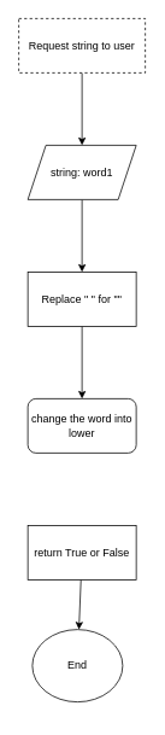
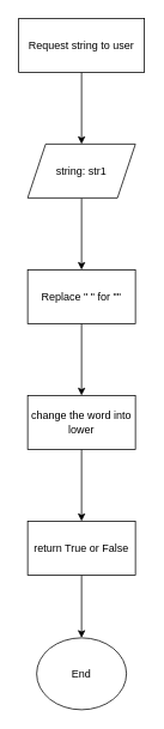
- <mxCell id="3" value="Request string to user" style="whiteSpace=wrap;html=1;dashed=1;" vertex="1" parent="1"><mxGeometry x="20" y="20" width="140" height="60" as="geometry" /></mxCell>
+ <mxCell id="3" value="Request string to user" style="whiteSpace=wrap;html=1;" vertex="1" parent="1"><mxGeometry x="20" y="20" width="140" height="60" as="geometry" /></mxCell>
- <mxCell id="5" value="string: word1" style="shape=parallelogram;perimeter=parallelogramPerimeter;whiteSpace=wrap;html=1;fixedSize=1;" vertex="1" parent="1"><mxGeometry x="30" y="160" width="120" height="60" as="geometry" /></mxCell>
+ <mxCell id="5" value="string: str1" style="shape=parallelogram;perimeter=parallelogramPerimeter;whiteSpace=wrap;html=1;fixedSize=1;" vertex="1" parent="1"><mxGeometry x="30" y="160" width="120" height="60" as="geometry" /></mxCell>
- <mxCell id="9" value="change the word into lower" style="whiteSpace=wrap;html=1;rounded=1;" vertex="1" parent="1"><mxGeometry x="30" y="440" width="120" height="60" as="geometry" /></mxCell>
+ <mxCell id="9" value="change the word into lower" style="whiteSpace=wrap;html=1;" vertex="1" parent="1"><mxGeometry x="30" y="440" width="120" height="60" as="geometry" /></mxCell>
+ <mxCell id="8" value="" style="edgeStyle=none;html=1;" edge="1" parent="1" source="9" target="11"><mxGeometry relative="1" as="geometry" /></mxCell>
- <mxCell id="12" value="End" style="ellipse;whiteSpace=wrap;html=1;" vertex="1" parent="1"><mxGeometry x="35" y="695" width="100" height="80" as="geometry" /></mxCell>
+ <mxCell id="12" value="End" style="ellipse;whiteSpace=wrap;html=1;" vertex="1" parent="1"><mxGeometry x="40" y="710" width="100" height="80" as="geometry" /></mxCell>
